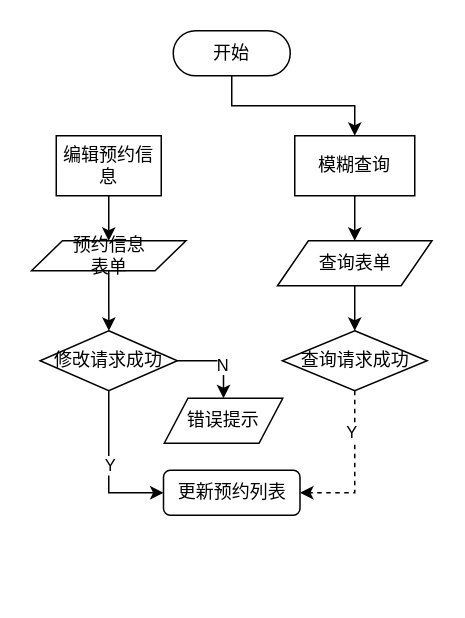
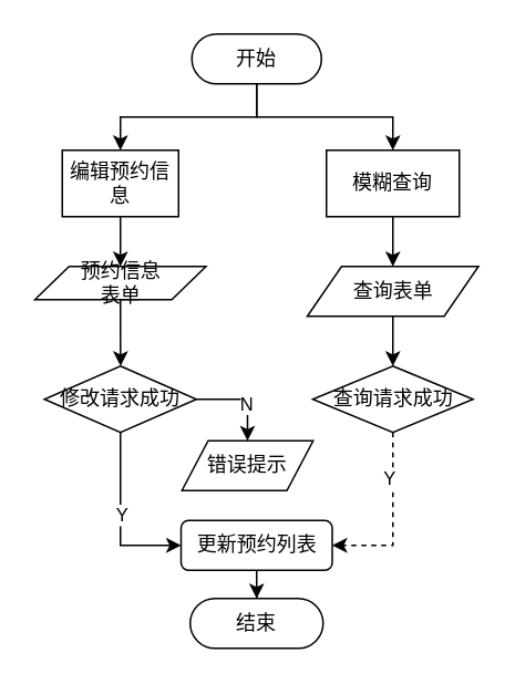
+ <mxCell id="2" style="edgeStyle=orthogonalEdgeStyle;rounded=0;orthogonalLoop=1;jettySize=auto;html=1;exitX=0.5;exitY=0.5;exitDx=0;exitDy=15;exitPerimeter=0;entryX=0.5;entryY=0;entryDx=0;entryDy=0;" edge="1" parent="1" source="4" target="6"><mxGeometry relative="1" as="geometry" /></mxCell>
+ <mxCell id="18" style="edgeStyle=orthogonalEdgeStyle;rounded=0;orthogonalLoop=1;jettySize=auto;html=1;exitX=0.5;exitY=1;exitDx=0;exitDy=0;" edge="1" parent="1" source="19" target="24"><mxGeometry relative="1" as="geometry" /></mxCell>
+ <mxCell id="24" value="结束" style="html=1;dashed=0;whiteSpace=wrap;shape=mxgraph.dfd.start" vertex="1" parent="1"><mxGeometry x="114" y="360" width="80" height="30" as="geometry" /></mxCell>
